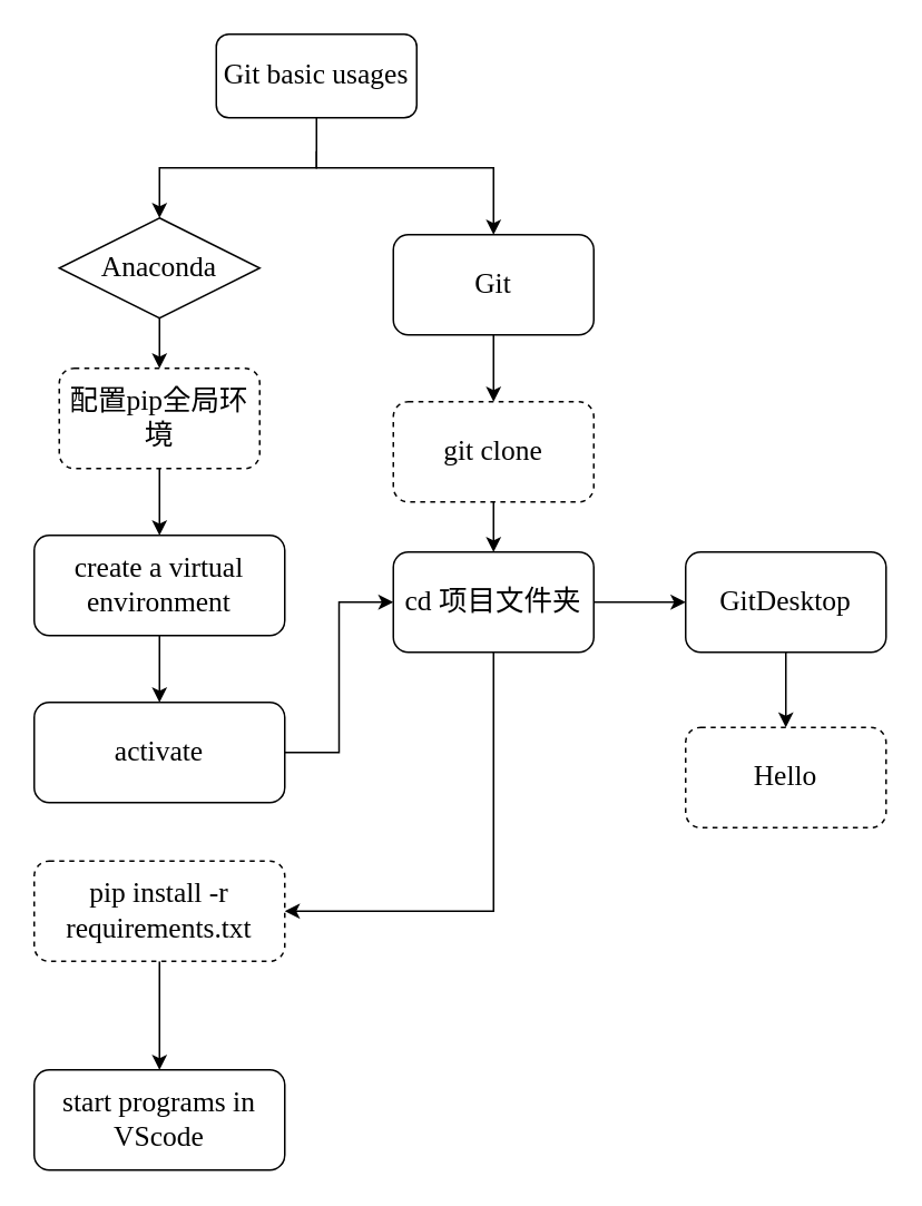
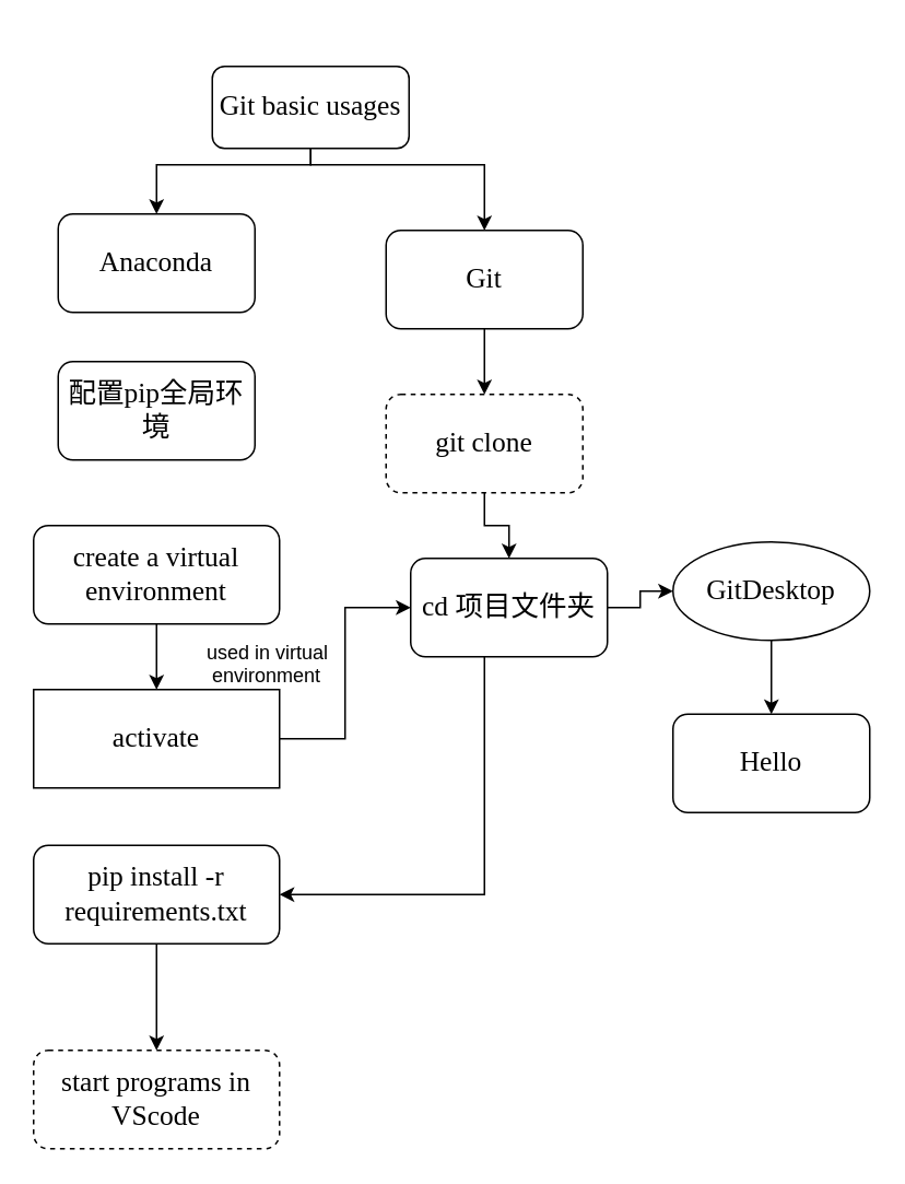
- <mxCell id="2" value="&lt;font style=&quot;font-size: 17px&quot; face=&quot;Comic Sans MS&quot;&gt;Git basic usages&lt;/font&gt;" style="rounded=1;whiteSpace=wrap;html=1;" parent="1" vertex="1"><mxGeometry x="129" y="20" width="120" height="50" as="geometry" /></mxCell>
+ <mxCell id="2" value="&lt;font style=&quot;font-size: 17px&quot; face=&quot;Comic Sans MS&quot;&gt;Git basic usages&lt;/font&gt;" style="rounded=1;whiteSpace=wrap;html=1;" parent="1" vertex="1"><mxGeometry x="129" y="40" width="120" height="50" as="geometry" /></mxCell>
- <mxCell id="6" value="&lt;font style=&quot;font-size: 17px&quot; face=&quot;Comic Sans MS&quot;&gt;Anaconda&lt;/font&gt;" style="rhombus;whiteSpace=wrap;html=1;" parent="1" vertex="1"><mxGeometry x="35" y="130" width="120" height="60" as="geometry" /></mxCell>
+ <mxCell id="6" value="&lt;font style=&quot;font-size: 17px&quot; face=&quot;Comic Sans MS&quot;&gt;Anaconda&lt;/font&gt;" style="rounded=1;whiteSpace=wrap;html=1;" parent="1" vertex="1"><mxGeometry x="35" y="130" width="120" height="60" as="geometry" /></mxCell>
- <mxCell id="5" value="" style="edgeStyle=orthogonalEdgeStyle;rounded=0;orthogonalLoop=1;jettySize=auto;html=1;" parent="1" source="6" target="10" edge="1"><mxGeometry relative="1" as="geometry" /></mxCell>
- <mxCell id="10" value="&lt;font face=&quot;Comic Sans MS&quot;&gt;&lt;span style=&quot;font-size: 17px&quot;&gt;配置pip全局环境&lt;/span&gt;&lt;/font&gt;" style="rounded=1;whiteSpace=wrap;html=1;dashed=1;" parent="1" vertex="1"><mxGeometry x="35" y="220" width="120" height="60" as="geometry" /></mxCell>
+ <mxCell id="10" value="&lt;font face=&quot;Comic Sans MS&quot;&gt;&lt;span style=&quot;font-size: 17px&quot;&gt;配置pip全局环境&lt;/span&gt;&lt;/font&gt;" style="rounded=1;whiteSpace=wrap;html=1;" parent="1" vertex="1"><mxGeometry x="35" y="220" width="120" height="60" as="geometry" /></mxCell>
- <mxCell id="9" value="" style="edgeStyle=orthogonalEdgeStyle;rounded=0;orthogonalLoop=1;jettySize=auto;html=1;" parent="1" source="10" target="12" edge="1"><mxGeometry relative="1" as="geometry" /></mxCell>
- <mxCell id="17" value="&lt;font face=&quot;Comic Sans MS&quot;&gt;&lt;span style=&quot;font-size: 17px&quot;&gt;cd 项目文件夹&lt;/span&gt;&lt;/font&gt;" style="rounded=1;whiteSpace=wrap;html=1;" parent="1" vertex="1"><mxGeometry x="235" y="330" width="120" height="60" as="geometry" /></mxCell>
+ <mxCell id="17" value="&lt;font face=&quot;Comic Sans MS&quot;&gt;&lt;span style=&quot;font-size: 17px&quot;&gt;cd 项目文件夹&lt;/span&gt;&lt;/font&gt;" style="rounded=1;whiteSpace=wrap;html=1;" parent="1" vertex="1"><mxGeometry x="250" y="340" width="120" height="60" as="geometry" /></mxCell>
- <mxCell id="25" value="&lt;font face=&quot;Comic Sans MS&quot;&gt;&lt;span style=&quot;font-size: 17px&quot;&gt;GitDesktop&lt;/span&gt;&lt;/font&gt;" style="rounded=1;whiteSpace=wrap;html=1;" parent="1" vertex="1"><mxGeometry x="410" y="330" width="120" height="60" as="geometry" /></mxCell>
+ <mxCell id="25" value="&lt;font face=&quot;Comic Sans MS&quot;&gt;&lt;span style=&quot;font-size: 17px&quot;&gt;GitDesktop&lt;/span&gt;&lt;/font&gt;" style="ellipse;whiteSpace=wrap;html=1;" parent="1" vertex="1"><mxGeometry x="410" y="330" width="120" height="60" as="geometry" /></mxCell>
+ <mxCell id="23" value="used in virtual&#10; environment" style="text;strokeColor=none;fillColor=none;align=left;verticalAlign=top;spacingLeft=4;spacingRight=4;overflow=hidden;rotatable=0;points=[[0,0.5],[1,0.5]];portConstraint=eastwest;shadow=0;glass=0;sketch=0;" parent="1" vertex="1"><mxGeometry x="120" y="384" width="106" height="36" as="geometry" /></mxCell>
- <mxCell id="19" value="&lt;font face=&quot;Comic Sans MS&quot;&gt;&lt;span style=&quot;font-size: 17px&quot;&gt;activate&lt;/span&gt;&lt;/font&gt;" style="rounded=1;whiteSpace=wrap;html=1;" parent="1" vertex="1"><mxGeometry x="20" y="420" width="150" height="60" as="geometry" /></mxCell>
+ <mxCell id="19" value="&lt;font face=&quot;Comic Sans MS&quot;&gt;&lt;span style=&quot;font-size: 17px&quot;&gt;activate&lt;/span&gt;&lt;/font&gt;" style="whiteSpace=wrap;html=1;rounded=0;" parent="1" vertex="1"><mxGeometry x="20" y="420" width="150" height="60" as="geometry" /></mxCell>
- <mxCell id="26" value="&lt;font face=&quot;Comic Sans MS&quot;&gt;&lt;span style=&quot;font-size: 17px&quot;&gt;Hello&lt;/span&gt;&lt;/font&gt;" style="rounded=1;whiteSpace=wrap;html=1;dashed=1;" vertex="1" parent="1"><mxGeometry x="410" y="435" width="120" height="60" as="geometry" /></mxCell>
+ <mxCell id="26" value="&lt;font face=&quot;Comic Sans MS&quot;&gt;&lt;span style=&quot;font-size: 17px&quot;&gt;Hello&lt;/span&gt;&lt;/font&gt;" style="rounded=1;whiteSpace=wrap;html=1;" vertex="1" parent="1"><mxGeometry x="410" y="435" width="120" height="60" as="geometry" /></mxCell>
- <mxCell id="21" value="&lt;font face=&quot;Comic Sans MS&quot;&gt;&lt;span style=&quot;font-size: 17px&quot;&gt;pip install -r requirements.txt&lt;/span&gt;&lt;/font&gt;" style="rounded=1;whiteSpace=wrap;html=1;dashed=1;" parent="1" vertex="1"><mxGeometry x="20" y="515" width="150" height="60" as="geometry" /></mxCell>
+ <mxCell id="21" value="&lt;font face=&quot;Comic Sans MS&quot;&gt;&lt;span style=&quot;font-size: 17px&quot;&gt;pip install -r requirements.txt&lt;/span&gt;&lt;/font&gt;" style="rounded=1;whiteSpace=wrap;html=1;" parent="1" vertex="1"><mxGeometry x="20" y="515" width="150" height="60" as="geometry" /></mxCell>
- <mxCell id="22" value="&lt;font face=&quot;Comic Sans MS&quot;&gt;&lt;span style=&quot;font-size: 17px&quot;&gt;start programs in VScode&lt;/span&gt;&lt;/font&gt;" style="rounded=1;whiteSpace=wrap;html=1;" parent="1" vertex="1"><mxGeometry x="20" y="640" width="150" height="60" as="geometry" /></mxCell>
+ <mxCell id="22" value="&lt;font face=&quot;Comic Sans MS&quot;&gt;&lt;span style=&quot;font-size: 17px&quot;&gt;start programs in VScode&lt;/span&gt;&lt;/font&gt;" style="rounded=1;whiteSpace=wrap;html=1;dashed=1;" parent="1" vertex="1"><mxGeometry x="20" y="640" width="150" height="60" as="geometry" /></mxCell>
